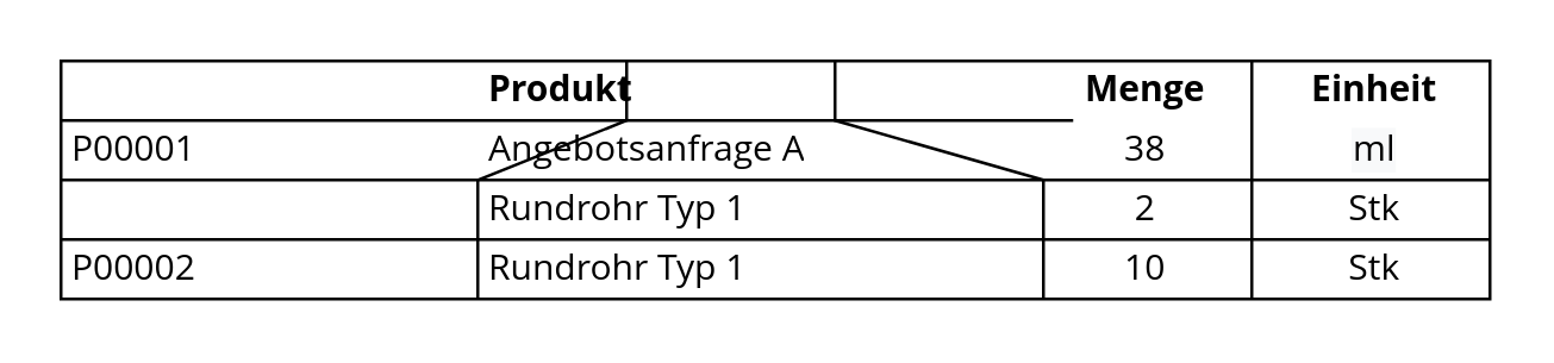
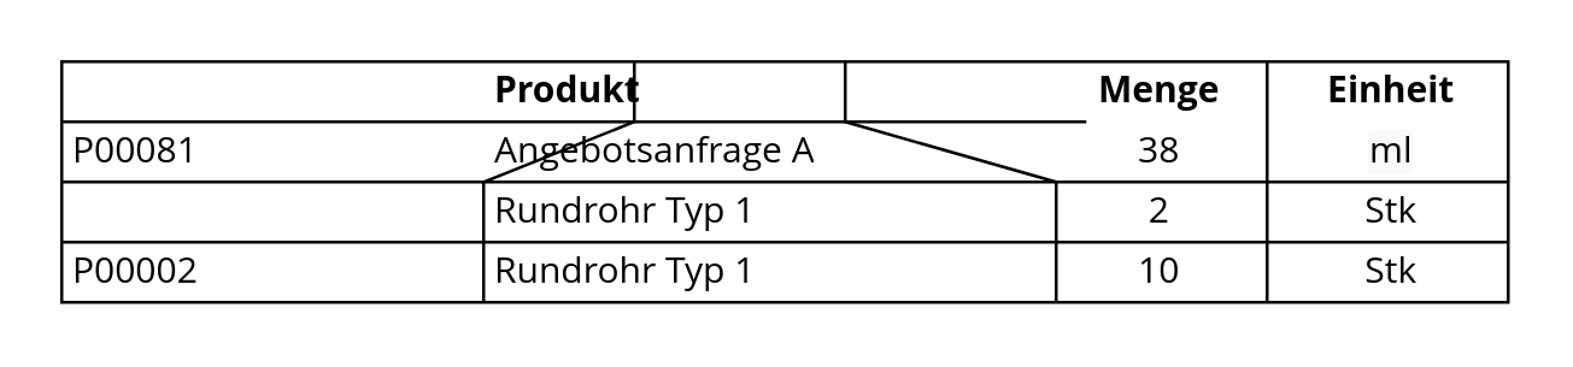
- <mxCell id="8" value="P00001" style="shape=partialRectangle;html=1;whiteSpace=wrap;connectable=0;fillColor=none;top=0;left=0;bottom=0;right=0;overflow=hidden;fontFamily=Open Sans;spacingLeft=2;align=left;" parent="7" vertex="1"><mxGeometry width="140" height="20" as="geometry" /></mxCell>
+ <mxCell id="8" value="P00081" style="shape=partialRectangle;html=1;whiteSpace=wrap;connectable=0;fillColor=none;top=0;left=0;bottom=0;right=0;overflow=hidden;fontFamily=Open Sans;spacingLeft=2;align=left;" parent="7" vertex="1"><mxGeometry width="140" height="20" as="geometry" /></mxCell>
